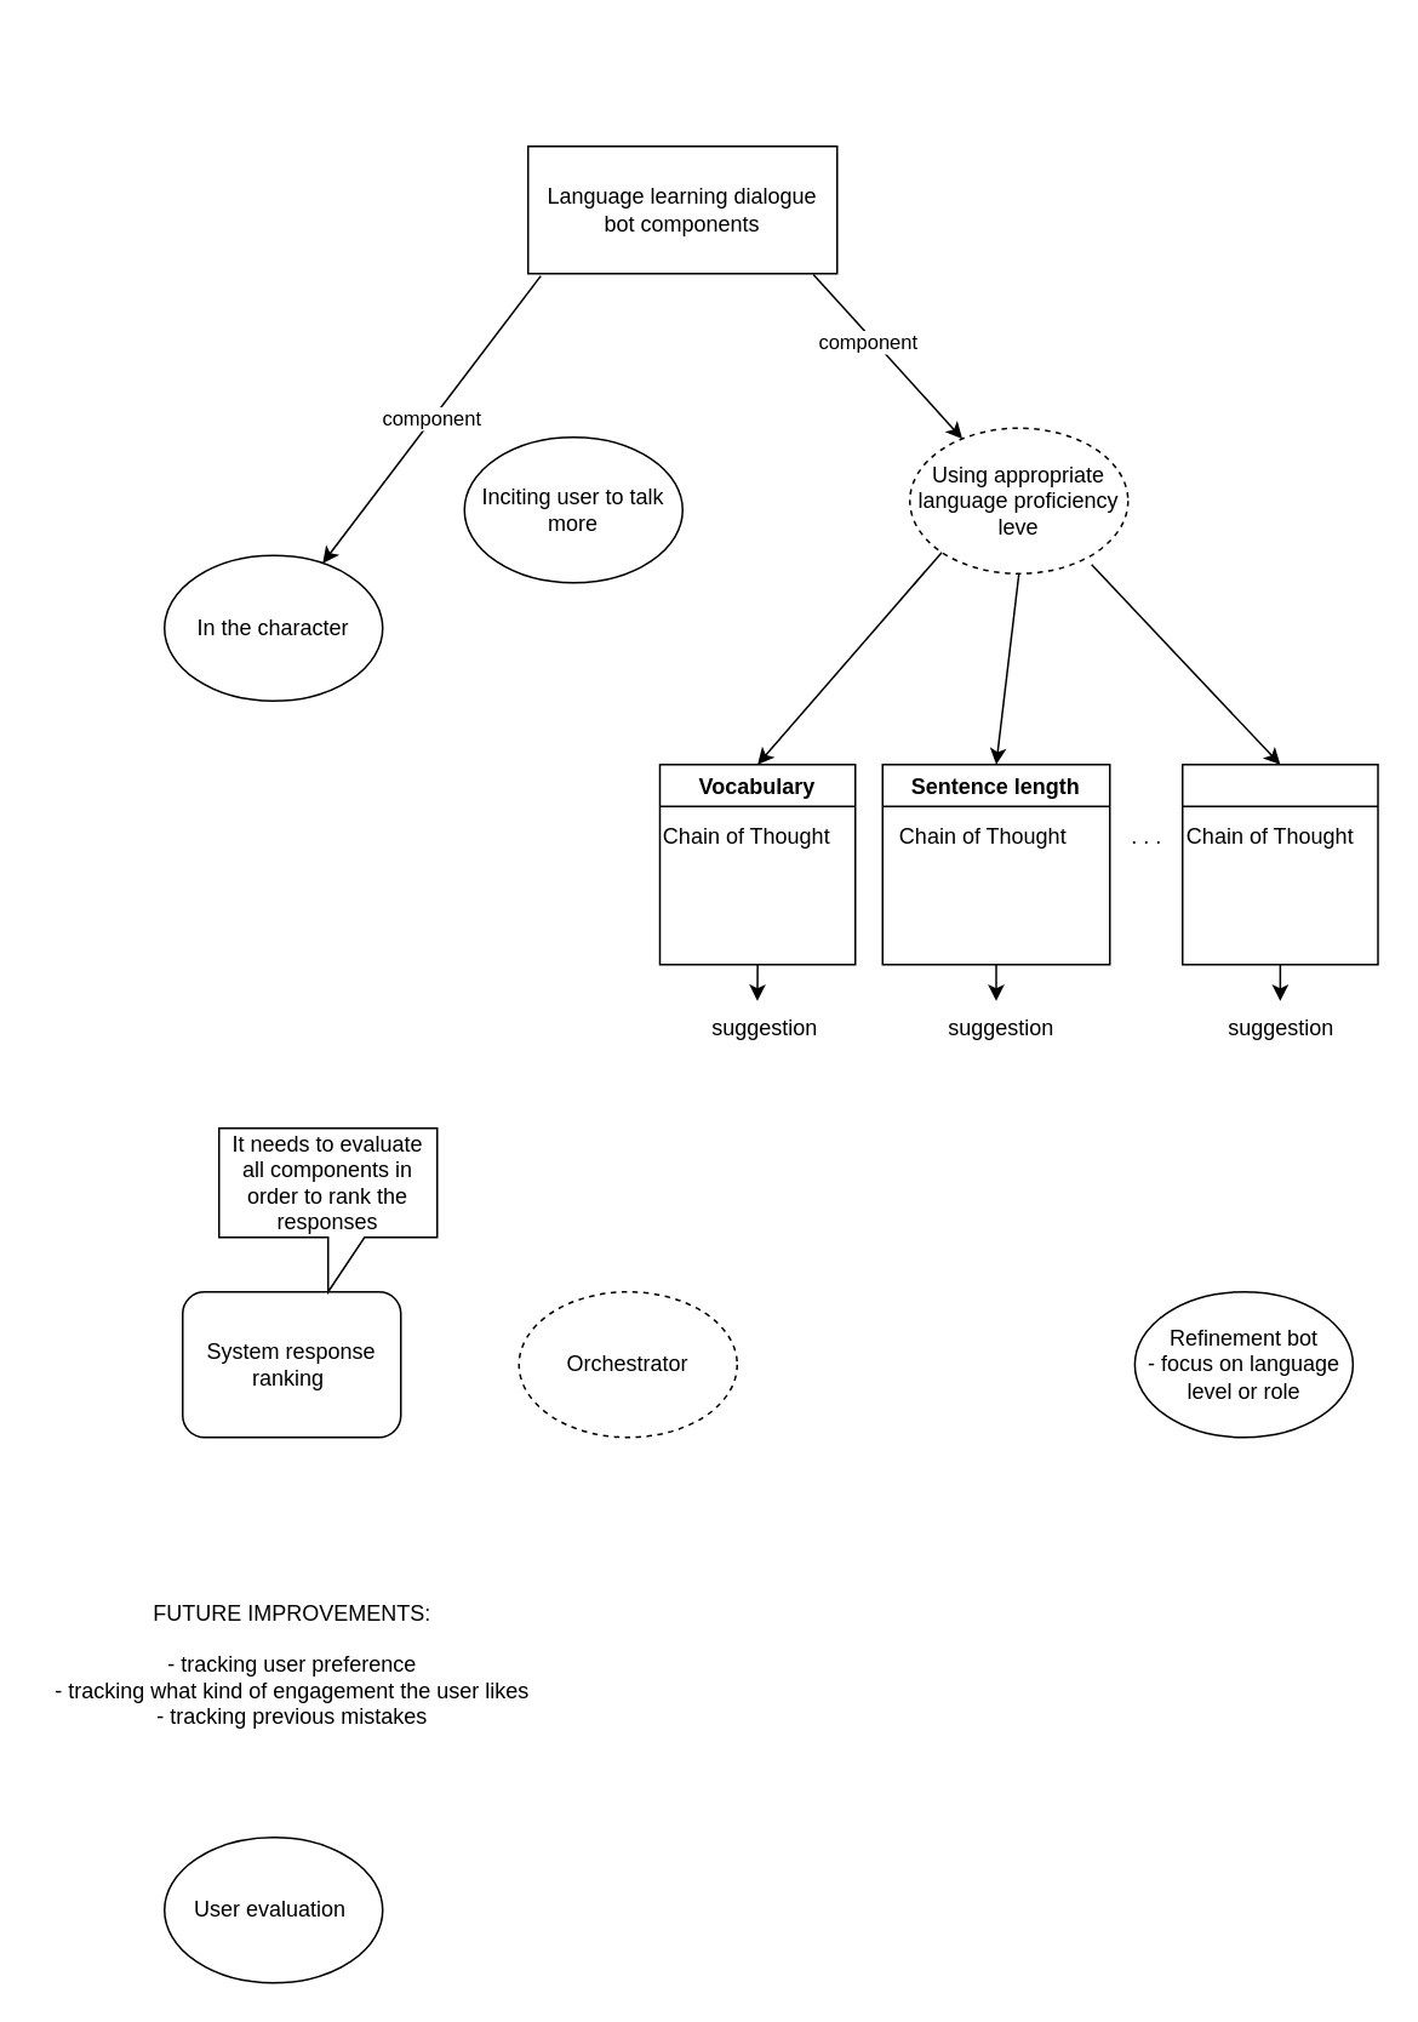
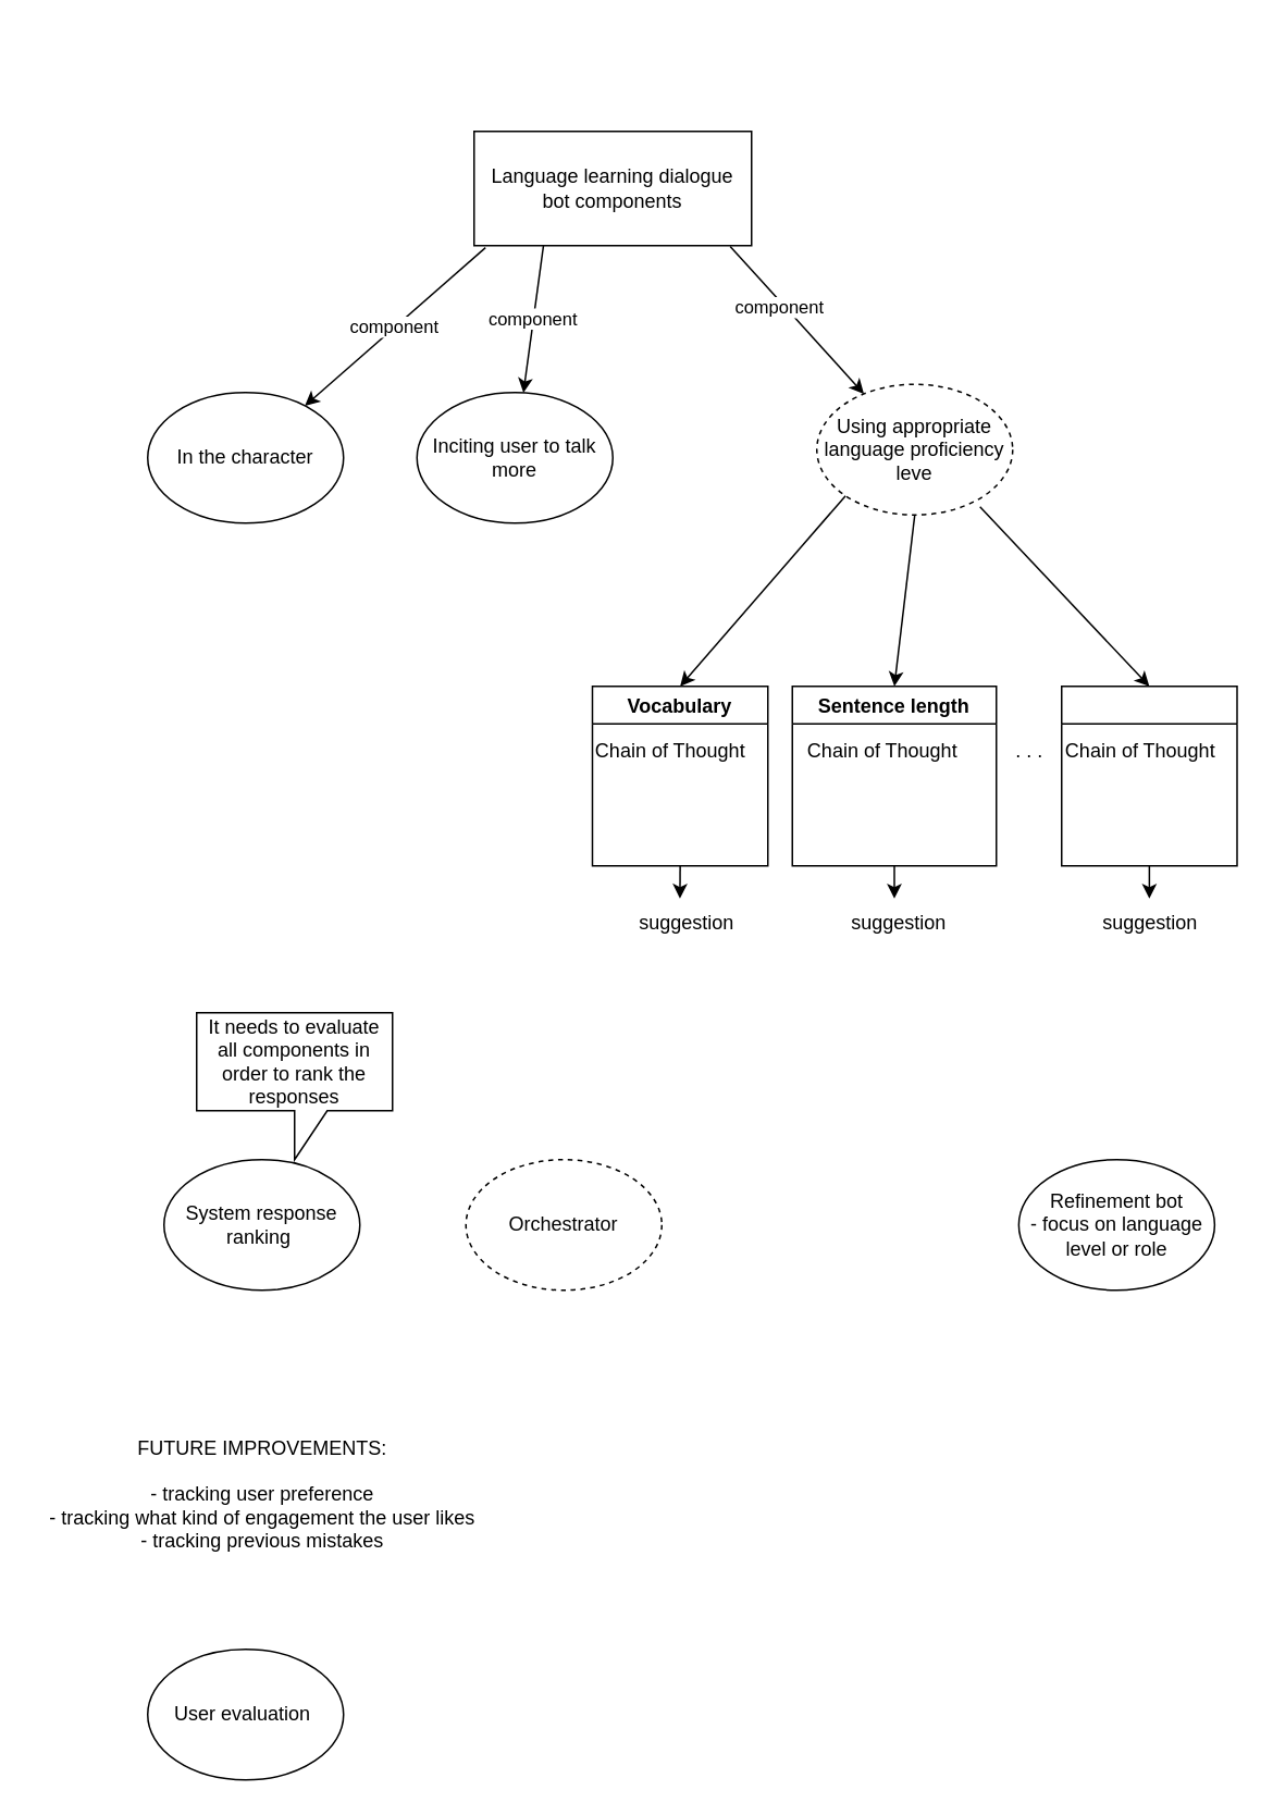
+ <mxCell id="7" value="component" style="endArrow=classic;html=1;exitX=0.25;exitY=1;exitDx=0;exitDy=0;" parent="1" source="2" target="5" edge="1"><mxGeometry width="50" height="50" relative="1" as="geometry"><mxPoint x="306.97" y="161.26" as="sourcePoint" /><mxPoint x="204.725" y="257.38" as="targetPoint" /></mxGeometry></mxCell>
- <mxCell id="3" value="In the character" style="ellipse;whiteSpace=wrap;html=1;" parent="1" vertex="1"><mxGeometry x="90" y="305" width="120" height="80" as="geometry" /></mxCell>
+ <mxCell id="3" value="In the character" style="ellipse;whiteSpace=wrap;html=1;" parent="1" vertex="1"><mxGeometry x="90" y="240" width="120" height="80" as="geometry" /></mxCell>
- <mxCell id="9" value="System response ranking&amp;nbsp;" style="whiteSpace=wrap;html=1;rounded=1;" parent="1" vertex="1"><mxGeometry x="100" y="710" width="120" height="80" as="geometry" /></mxCell>
+ <mxCell id="9" value="System response ranking&amp;nbsp;" style="ellipse;whiteSpace=wrap;html=1;" parent="1" vertex="1"><mxGeometry x="100" y="710" width="120" height="80" as="geometry" /></mxCell>
